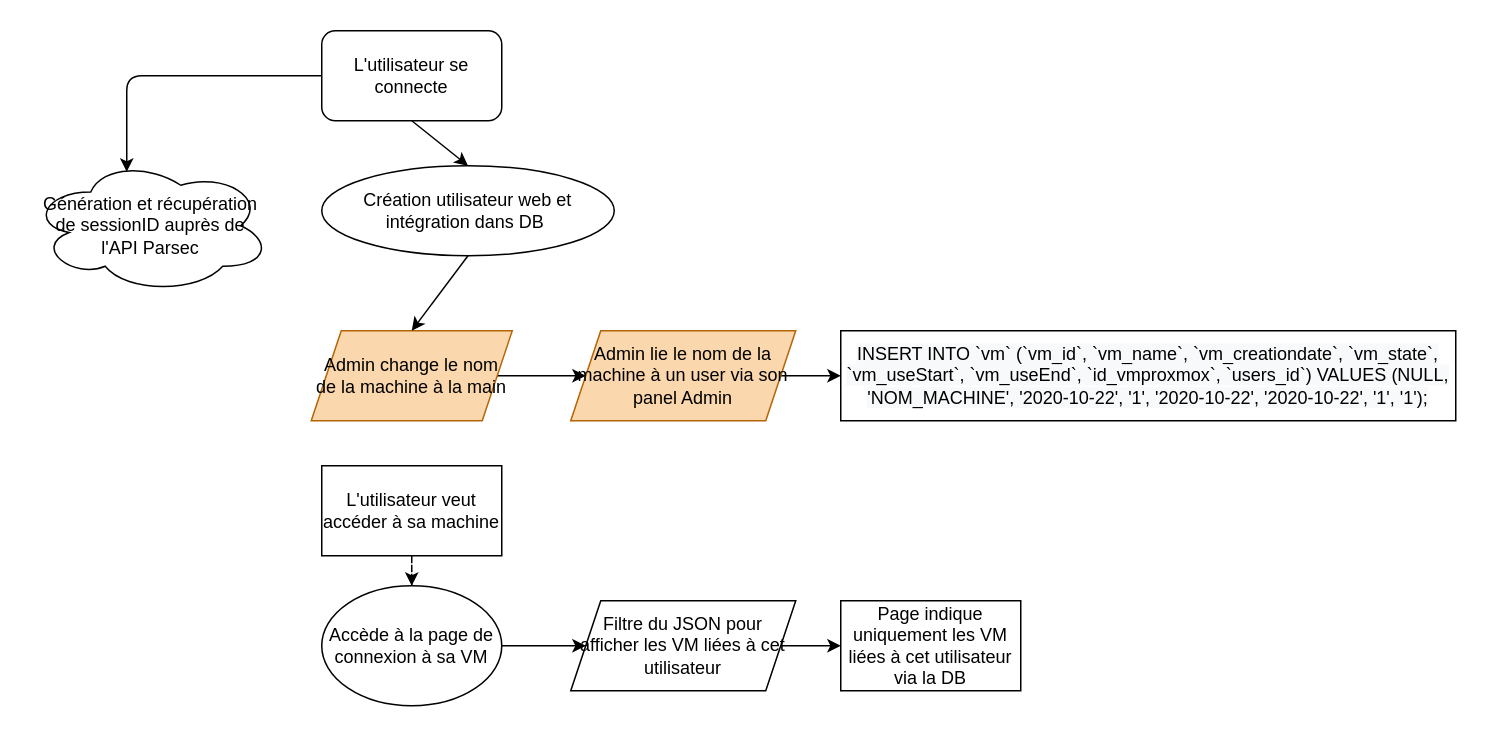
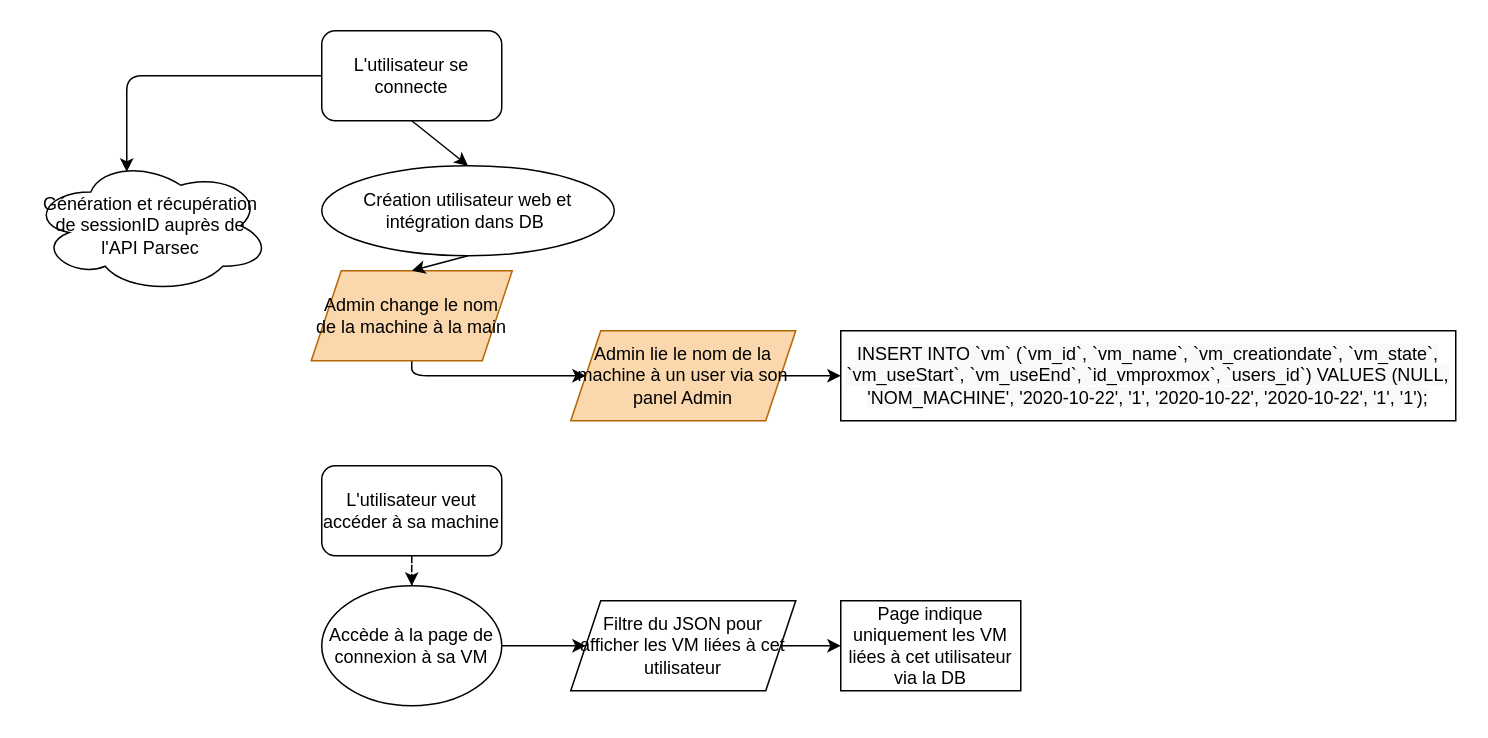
- <mxCell id="10" value="Admin change le nom de la machine à la main" style="shape=parallelogram;perimeter=parallelogramPerimeter;whiteSpace=wrap;html=1;fixedSize=1;fillColor=#fad7ac;strokeColor=#b46504;" vertex="1" parent="1"><mxGeometry x="207" y="220" width="134" height="60" as="geometry" /></mxCell>
+ <mxCell id="10" value="Admin change le nom de la machine à la main" style="shape=parallelogram;perimeter=parallelogramPerimeter;whiteSpace=wrap;html=1;fixedSize=1;fillColor=#fad7ac;strokeColor=#b46504;" vertex="1" parent="1"><mxGeometry x="207" y="180" width="134" height="60" as="geometry" /></mxCell>
- <mxCell id="14" value="L'utilisateur veut accéder à sa machine" style="whiteSpace=wrap;html=1;rounded=0;" vertex="1" parent="1"><mxGeometry x="214" y="310" width="120" height="60" as="geometry" /></mxCell>
+ <mxCell id="14" value="L'utilisateur veut accéder à sa machine" style="rounded=1;whiteSpace=wrap;html=1;" vertex="1" parent="1"><mxGeometry x="214" y="310" width="120" height="60" as="geometry" /></mxCell>
